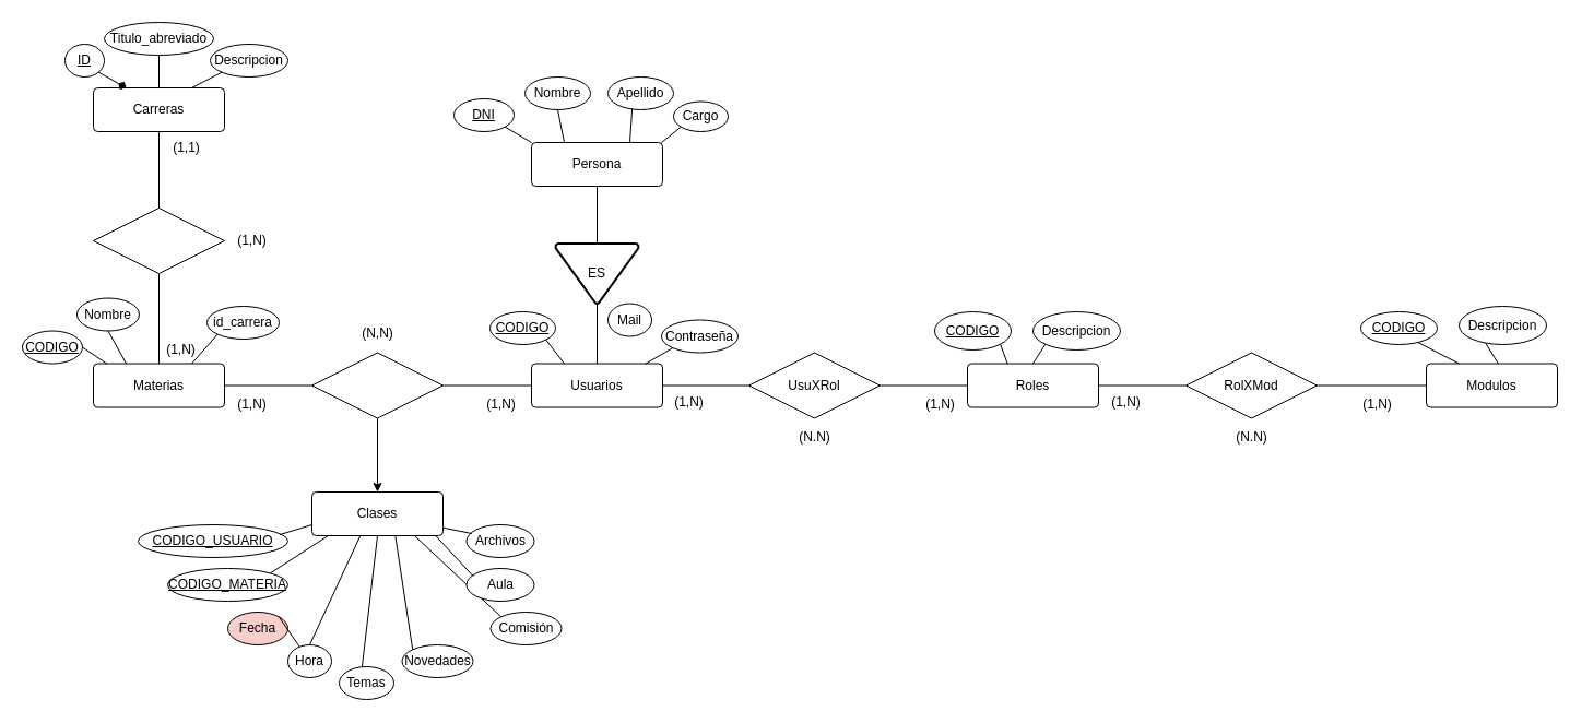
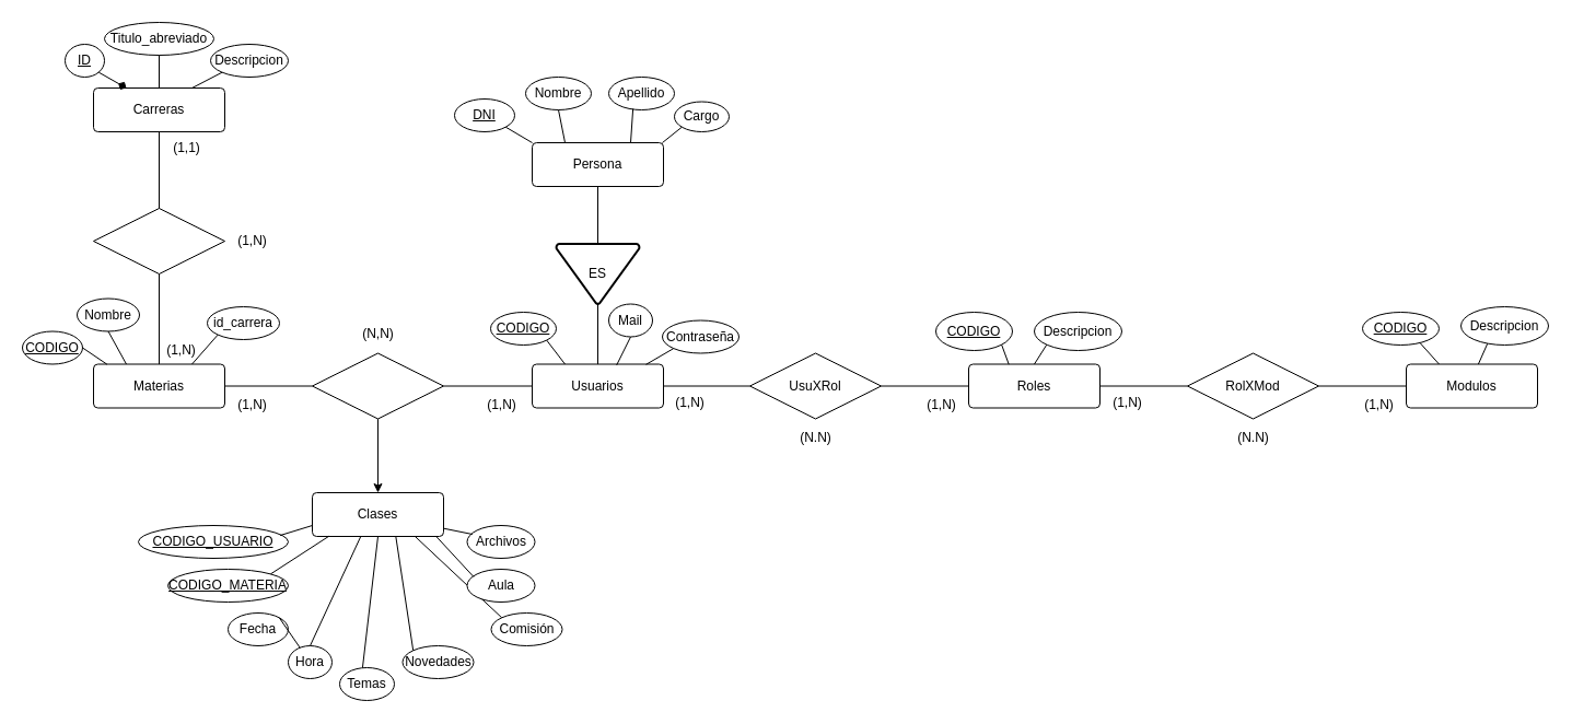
+ <mxCell id="65" value="" style="endArrow=none;html=1;rounded=0;exitX=0.5;exitY=1;exitDx=0;exitDy=0;entryX=0.643;entryY=0.022;entryDx=0;entryDy=0;entryPerimeter=0;" parent="1" source="12" target="4" edge="1"><mxGeometry relative="1" as="geometry"><mxPoint x="506" y="321" as="sourcePoint" /><mxPoint x="526" y="343" as="targetPoint" /></mxGeometry></mxCell>
- <mxCell id="42" value="Modulos" style="rounded=1;arcSize=10;whiteSpace=wrap;html=1;align=center;" parent="1" vertex="1"><mxGeometry x="1305" y="332.5" width="120" height="40" as="geometry" /></mxCell>
+ <mxCell id="42" value="Modulos" style="rounded=1;arcSize=10;whiteSpace=wrap;html=1;align=center;" parent="1" vertex="1"><mxGeometry x="1285" y="332.5" width="120" height="40" as="geometry" /></mxCell>
- <mxCell id="19" value="Fecha" style="ellipse;whiteSpace=wrap;html=1;align=center;fillColor=#f8cecc;" parent="1" vertex="1"><mxGeometry x="208" y="560" width="55" height="30" as="geometry" /></mxCell>
+ <mxCell id="19" value="Fecha" style="ellipse;whiteSpace=wrap;html=1;align=center;" parent="1" vertex="1"><mxGeometry x="208" y="560" width="55" height="30" as="geometry" /></mxCell>
